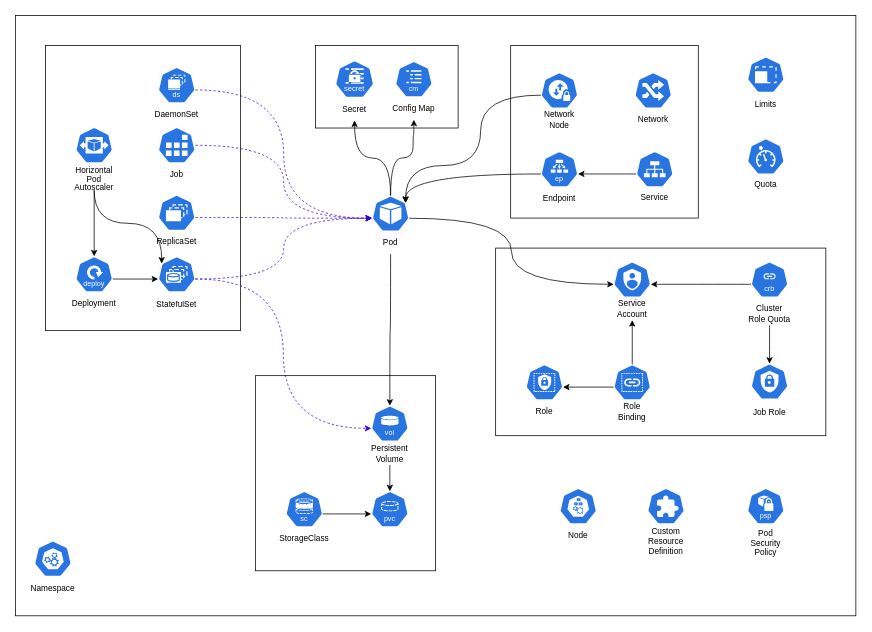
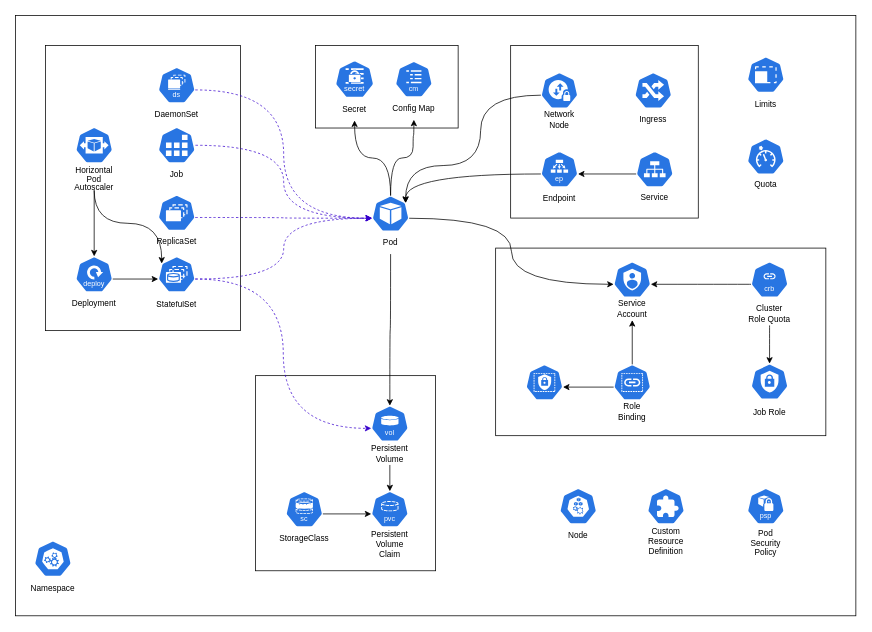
- <mxCell id="46" value="&lt;font style=&quot;font-size: 11px;&quot; face=&quot;Helvetica&quot;&gt;Network&lt;/font&gt;" style="text;html=1;align=center;verticalAlign=middle;whiteSpace=wrap;rounded=0;fontSize=11;" parent="44" vertex="1"><mxGeometry y="48" width="60" height="30" as="geometry" /></mxCell>
+ <mxCell id="46" value="&lt;font style=&quot;font-size: 11px;&quot; face=&quot;Helvetica&quot;&gt;Ingress&lt;/font&gt;" style="text;html=1;align=center;verticalAlign=middle;whiteSpace=wrap;rounded=0;fontSize=11;" parent="44" vertex="1"><mxGeometry y="48" width="60" height="30" as="geometry" /></mxCell>
- <mxCell id="98" value="&lt;font style=&quot;font-size: 11px;&quot; face=&quot;Helvetica&quot;&gt;Role&lt;/font&gt;" style="text;html=1;align=center;verticalAlign=middle;whiteSpace=wrap;rounded=0;fontSize=11;" parent="96" vertex="1"><mxGeometry y="48" width="60" height="30" as="geometry" /></mxCell>
+ <mxCell id="64" value="&lt;font style=&quot;font-size: 11px;&quot; face=&quot;Helvetica&quot;&gt;Persistent Volume Claim&lt;/font&gt;" style="text;html=1;align=center;verticalAlign=middle;whiteSpace=wrap;rounded=0;fontSize=11;" parent="62" vertex="1"><mxGeometry y="56" width="60" height="30" as="geometry" /></mxCell>
